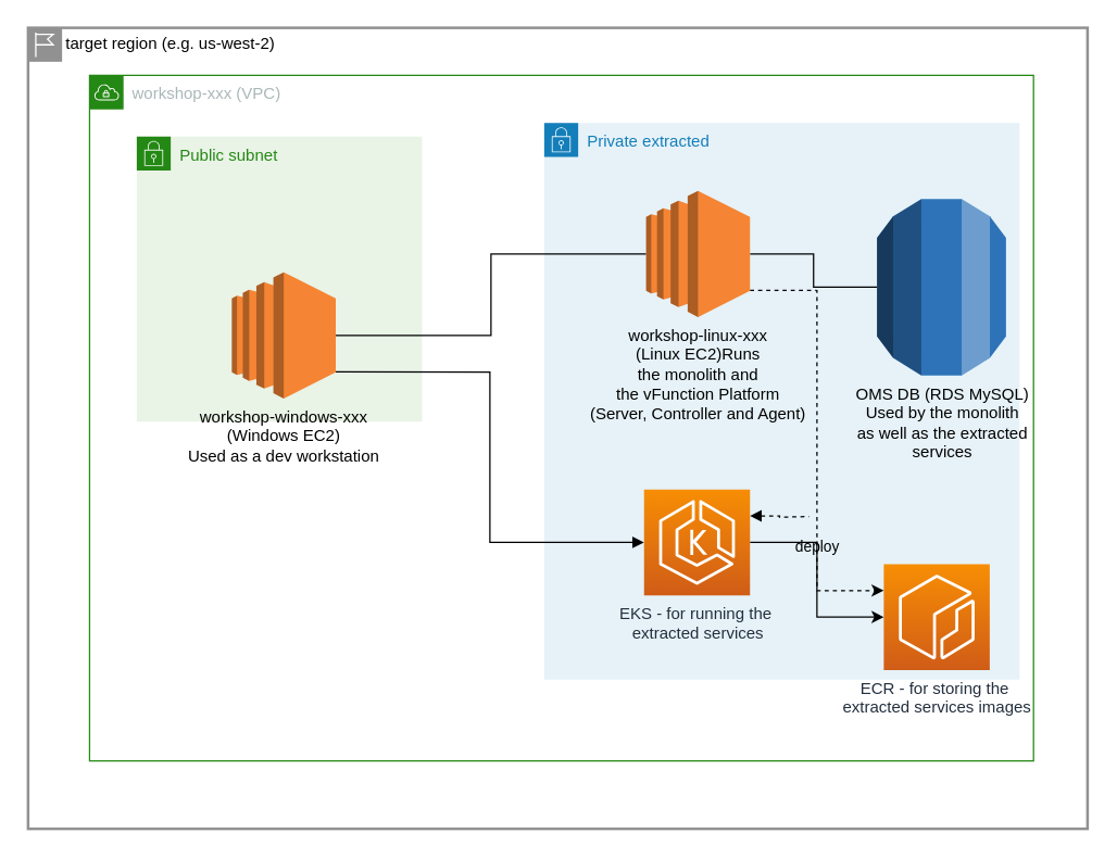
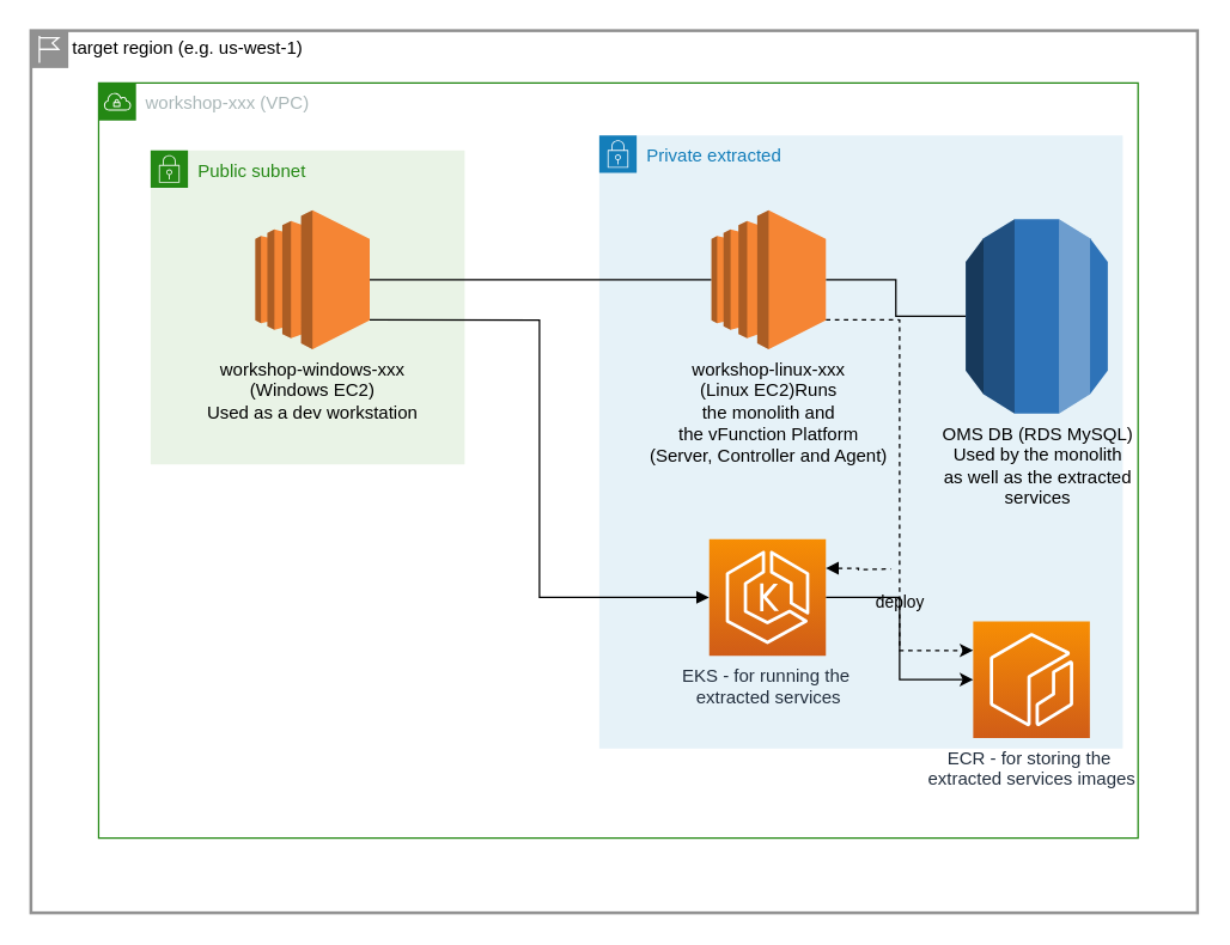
- <mxCell id="2" value="target region (e.g. us-west-2)" style="shape=mxgraph.ibm.box;prType=region;fontStyle=0;verticalAlign=top;align=left;spacingLeft=32;spacingTop=4;fillColor=none;rounded=0;whiteSpace=wrap;html=1;strokeColor=#919191;strokeWidth=2;dashed=0;container=1;spacing=-4;collapsible=0;expand=0;recursiveResize=0;" parent="1" vertex="1"><mxGeometry x="20" y="20" width="780" height="590" as="geometry" /></mxCell>
+ <mxCell id="2" value="target region (e.g. us-west-1)" style="shape=mxgraph.ibm.box;prType=region;fontStyle=0;verticalAlign=top;align=left;spacingLeft=32;spacingTop=4;fillColor=none;rounded=0;whiteSpace=wrap;html=1;strokeColor=#919191;strokeWidth=2;dashed=0;container=1;spacing=-4;collapsible=0;expand=0;recursiveResize=0;" parent="1" vertex="1"><mxGeometry x="20" y="20" width="780" height="590" as="geometry" /></mxCell>
- <mxCell id="8" value="workshop-windows-xxx &lt;br&gt;(Windows EC2)&lt;br&gt;Used as a dev workstation" style="outlineConnect=0;dashed=0;verticalLabelPosition=bottom;verticalAlign=top;align=center;html=1;shape=mxgraph.aws3.ec2;fillColor=#F58534;gradientColor=none;" parent="2" vertex="1"><mxGeometry x="150" y="180" width="76.5" height="93" as="geometry" /></mxCell>
+ <mxCell id="8" value="workshop-windows-xxx &lt;br&gt;(Windows EC2)&lt;br&gt;Used as a dev workstation" style="outlineConnect=0;dashed=0;verticalLabelPosition=bottom;verticalAlign=top;align=center;html=1;shape=mxgraph.aws3.ec2;fillColor=#F58534;gradientColor=none;" parent="2" vertex="1"><mxGeometry x="150" y="120" width="76.5" height="93" as="geometry" /></mxCell>
